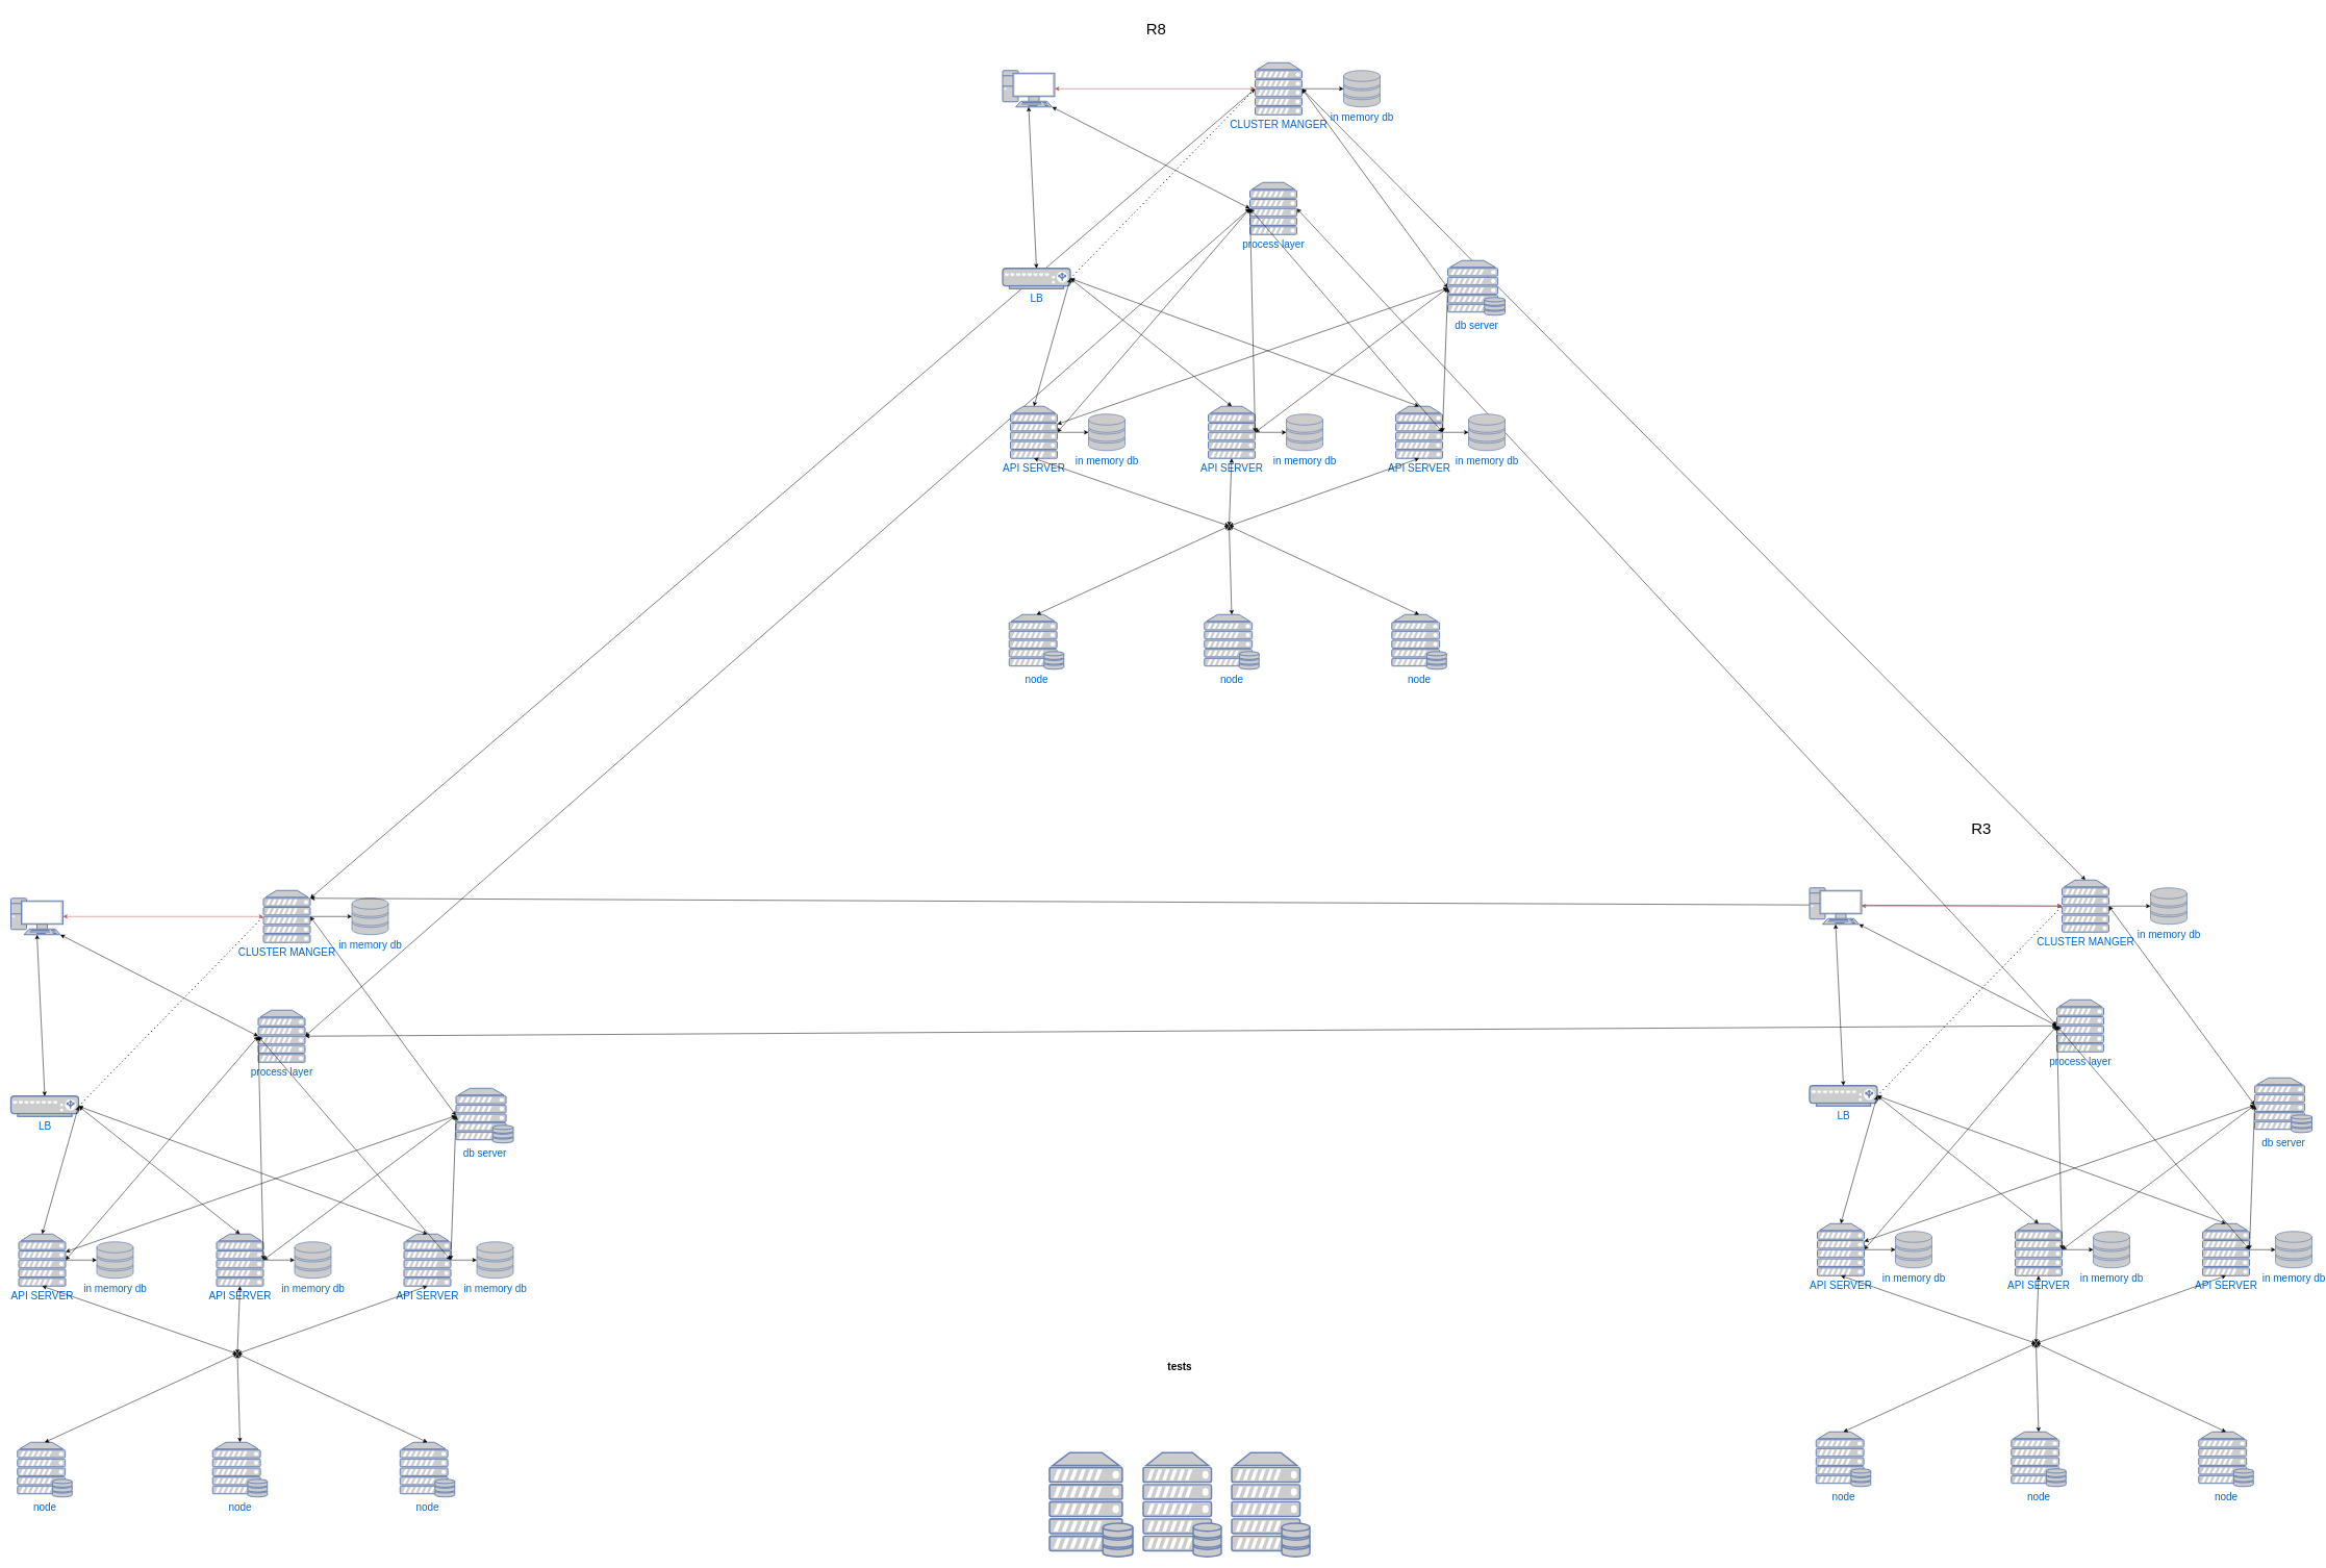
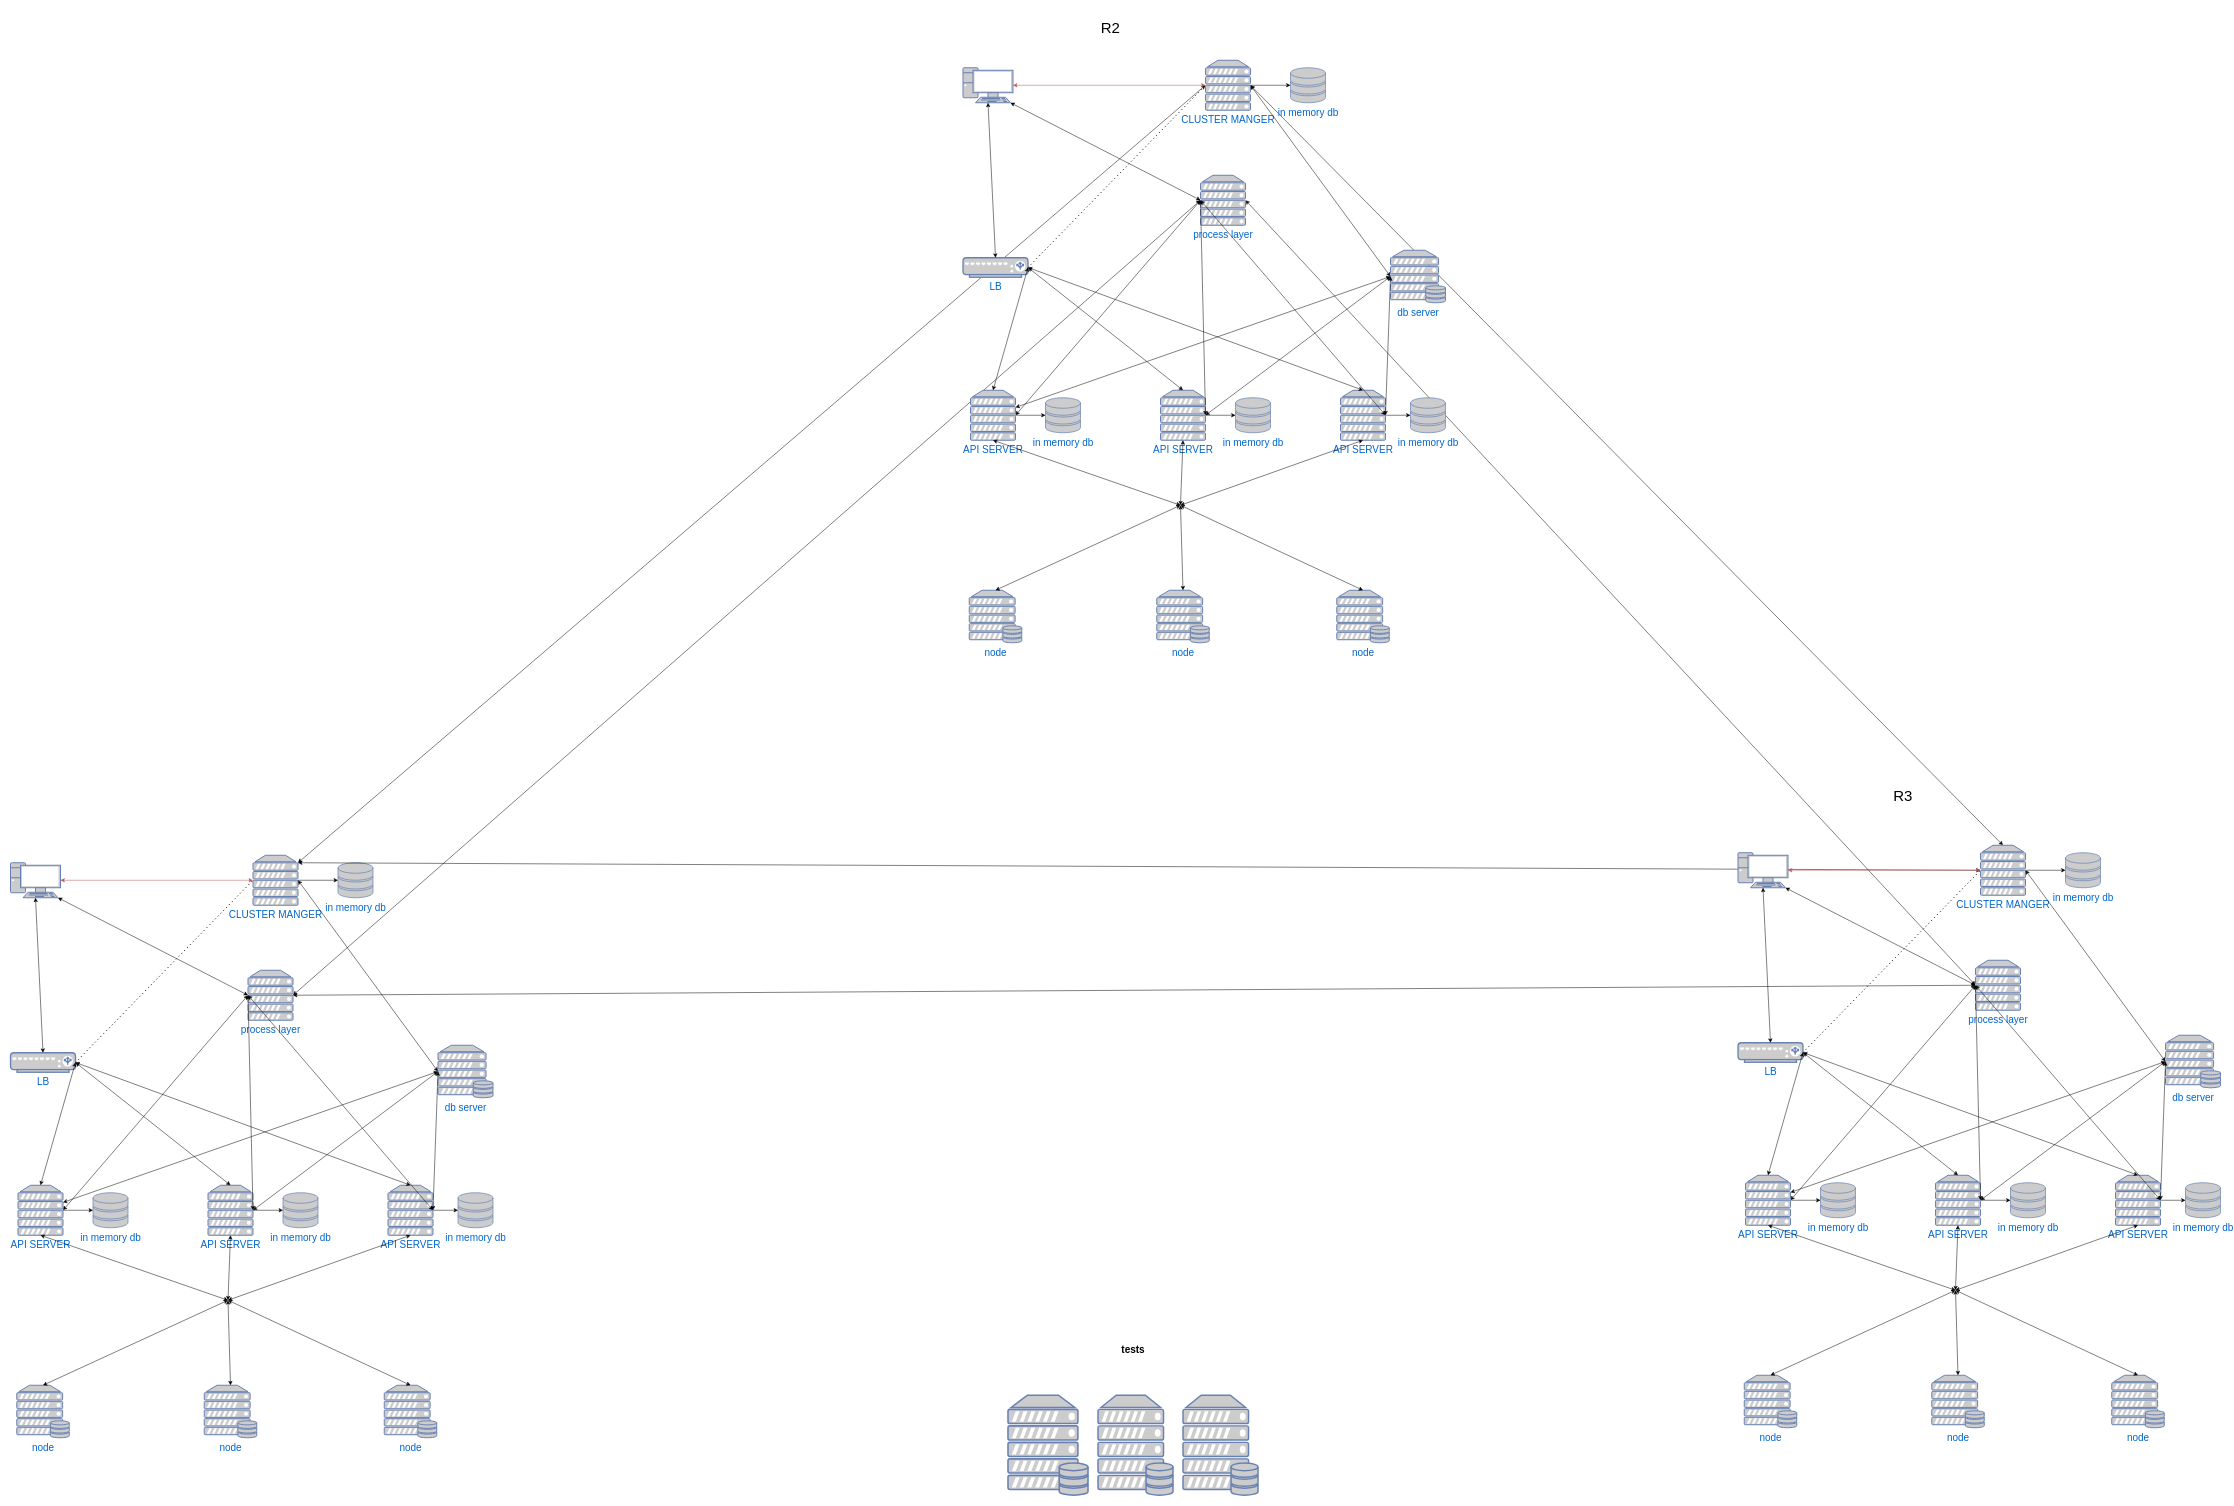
- <mxCell id="58" value="&lt;font style=&quot;font-size: 30px;&quot;&gt;R8&lt;/font&gt;" style="text;html=1;strokeColor=none;fillColor=none;align=center;verticalAlign=middle;whiteSpace=wrap;rounded=0;fontSize=30;" vertex="1" parent="1"><mxGeometry x="2190" y="20" width="60" height="70" as="geometry" /></mxCell>
+ <mxCell id="58" value="&lt;font style=&quot;font-size: 30px;&quot;&gt;R2&lt;/font&gt;" style="text;html=1;strokeColor=none;fillColor=none;align=center;verticalAlign=middle;whiteSpace=wrap;rounded=0;fontSize=30;" vertex="1" parent="1"><mxGeometry x="2190" y="20" width="60" height="70" as="geometry" /></mxCell>
- <mxCell id="40" value="tests" style="text;align=center;fontStyle=1;verticalAlign=middle;spacingLeft=3;spacingRight=3;strokeColor=none;rotatable=0;points=[[0,0.5],[1,0.5]];portConstraint=eastwest;html=1;fontSize=20;" vertex="1" parent="1"><mxGeometry x="2145" y="2610" width="240" height="26" as="geometry" /></mxCell>
+ <mxCell id="40" value="tests" style="text;align=center;fontStyle=1;verticalAlign=middle;spacingLeft=3;spacingRight=3;strokeColor=none;rotatable=0;points=[[0,0.5],[1,0.5]];portConstraint=eastwest;html=1;fontSize=20;" vertex="1" parent="1"><mxGeometry x="2145" y="2685" width="240" height="26" as="geometry" /></mxCell>
